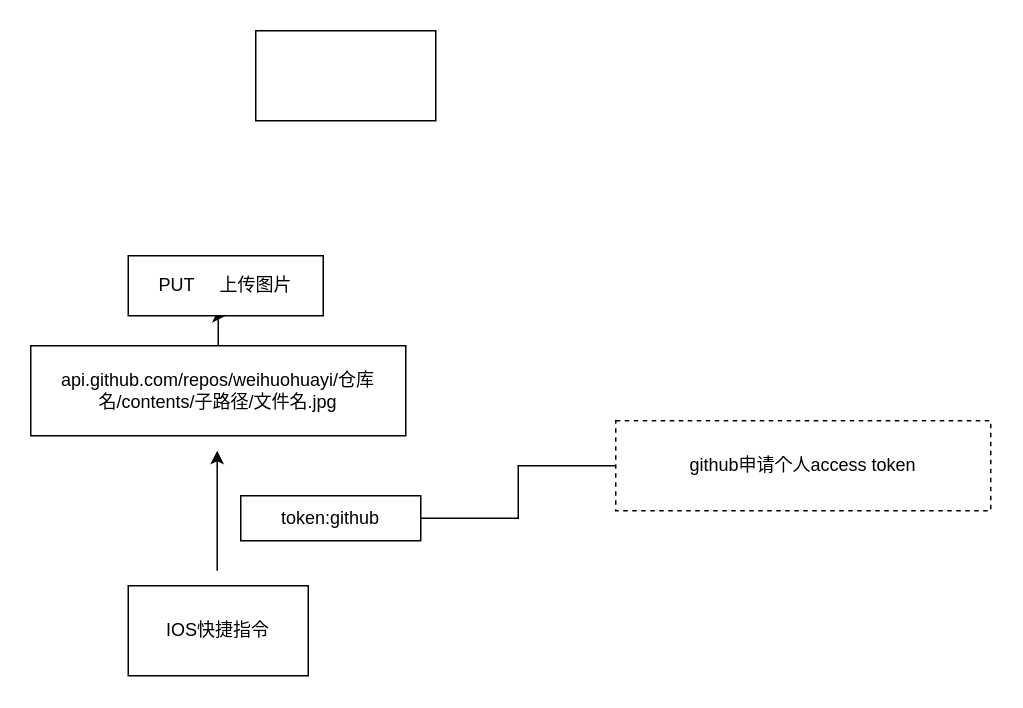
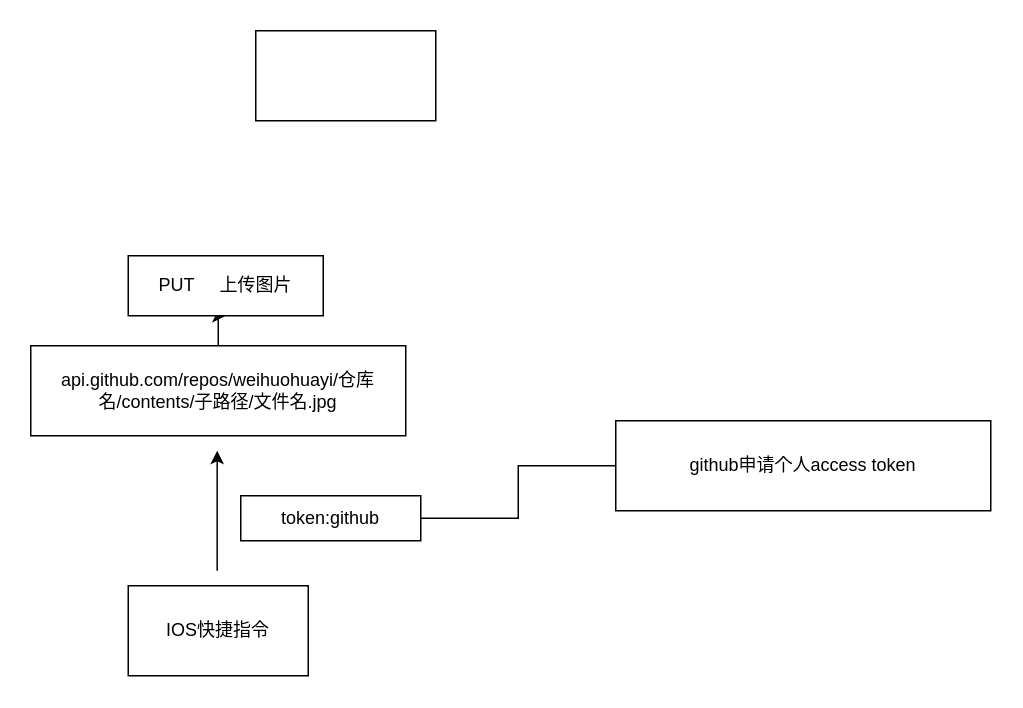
- <mxCell id="9" value="github申请个人access token" style="rounded=0;whiteSpace=wrap;html=1;dashed=1;" vertex="1" parent="1"><mxGeometry x="410" y="280" width="250" height="60" as="geometry" /></mxCell>
+ <mxCell id="9" value="github申请个人access token" style="rounded=0;whiteSpace=wrap;html=1;" vertex="1" parent="1"><mxGeometry x="410" y="280" width="250" height="60" as="geometry" /></mxCell>
